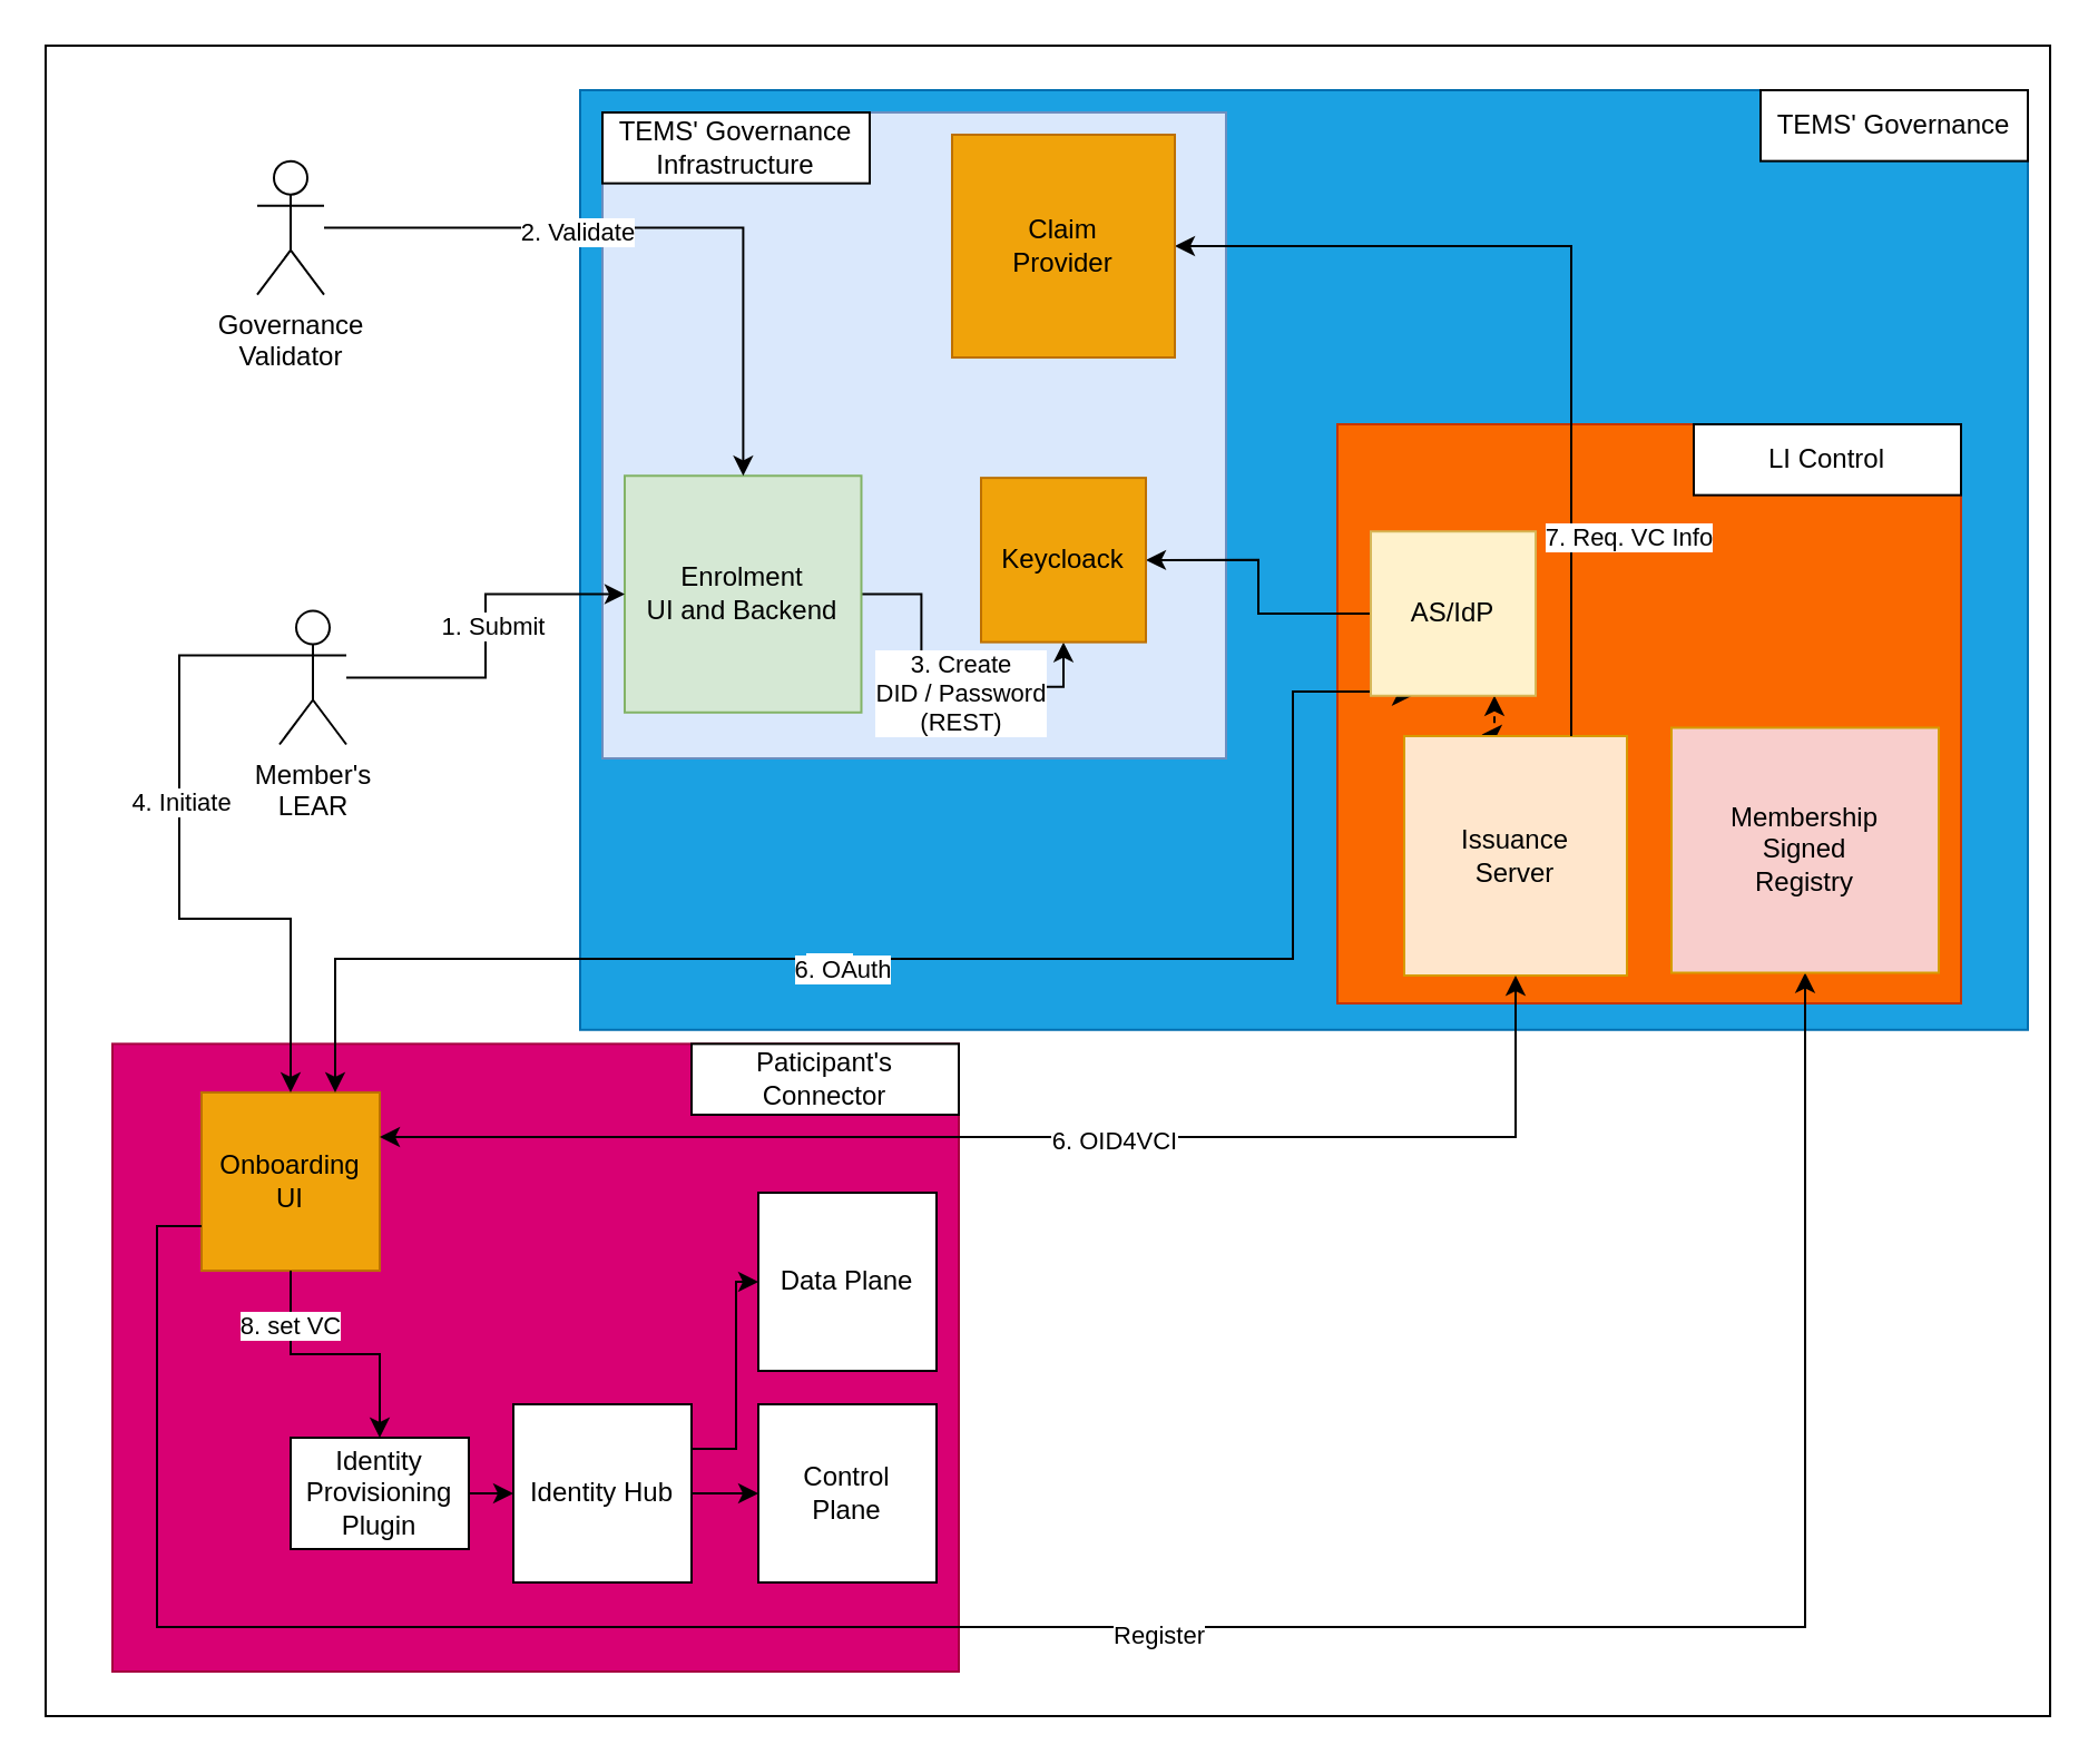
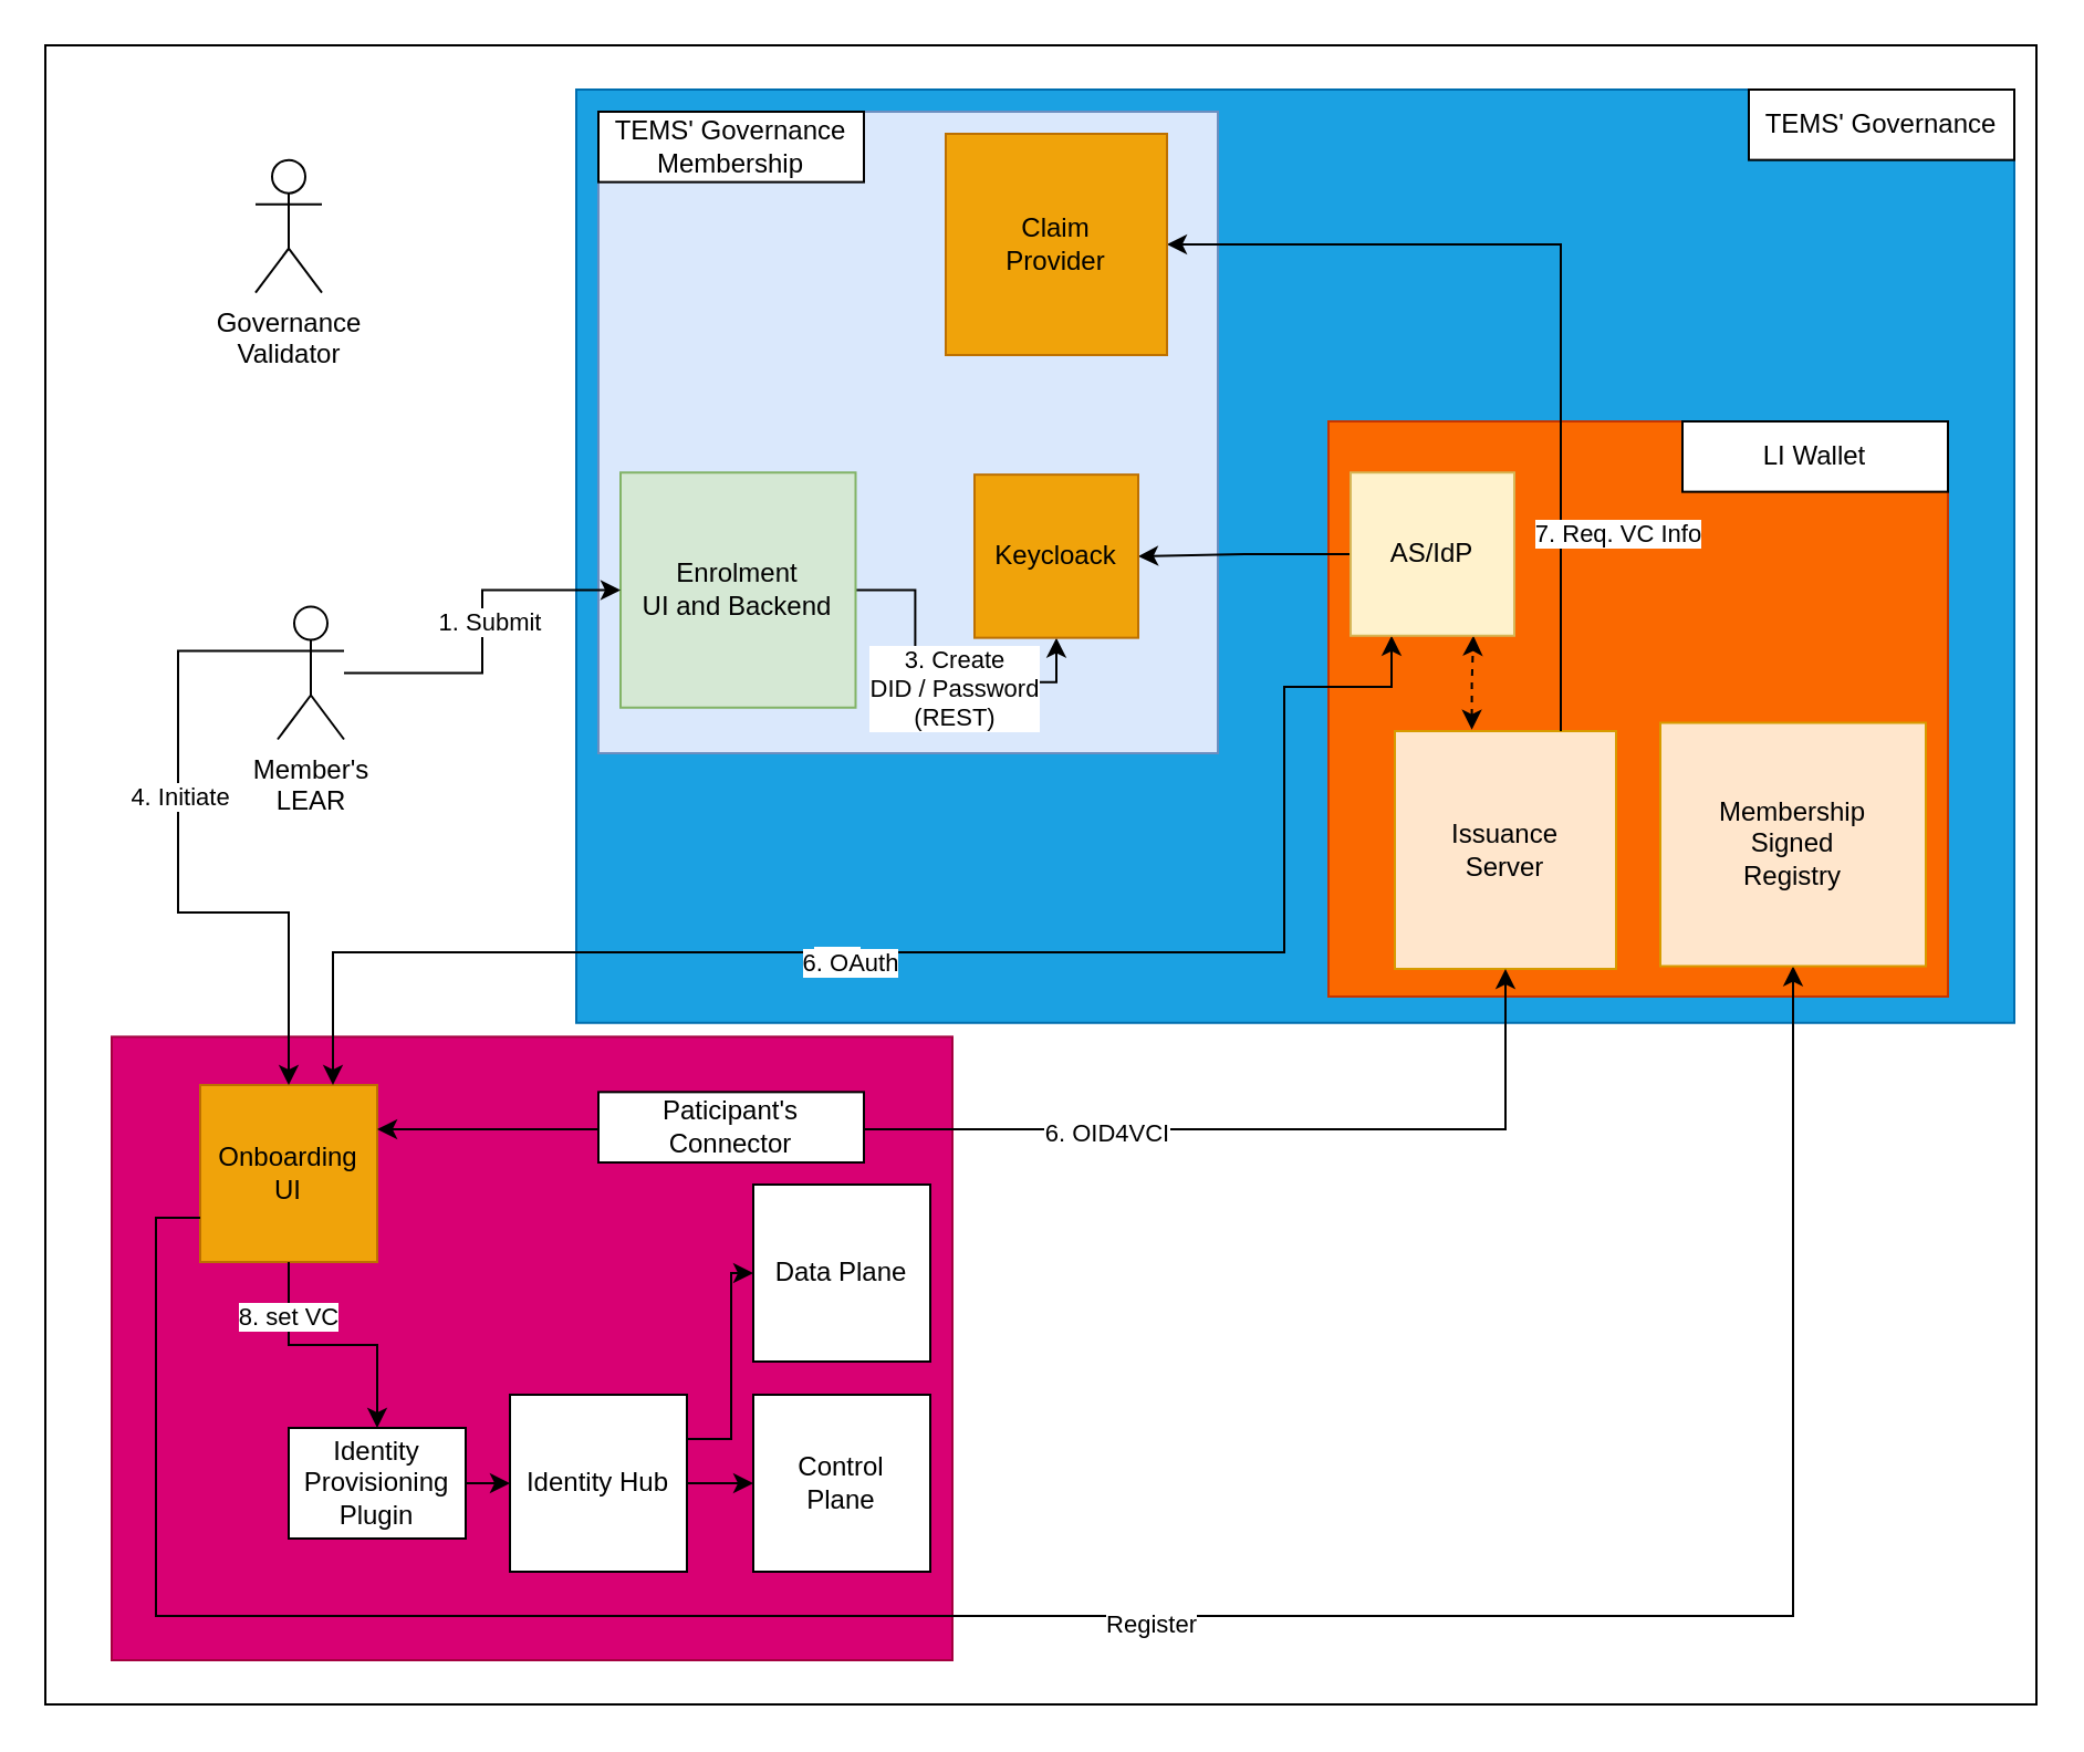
- <mxCell id="51" value="TEMS' Governance&lt;div&gt;Infrastructure&lt;/div&gt;" style="rounded=0;whiteSpace=wrap;html=1;" parent="1" vertex="1"><mxGeometry x="270" y="50" width="120" height="31.82" as="geometry" /></mxCell>
+ <mxCell id="51" value="TEMS' Governance&lt;div&gt;Membership&lt;/div&gt;" style="rounded=0;whiteSpace=wrap;html=1;" parent="1" vertex="1"><mxGeometry x="270" y="50" width="120" height="31.82" as="geometry" /></mxCell>
- <mxCell id="44" style="edgeStyle=orthogonalEdgeStyle;rounded=0;orthogonalLoop=1;jettySize=auto;html=1;" parent="1" source="46" target="19" edge="1"><mxGeometry relative="1" as="geometry"><mxPoint x="145" y="80" as="sourcePoint" /><Array as="points" /></mxGeometry></mxCell>
- <mxCell id="45" value="2. Validate" style="edgeLabel;html=1;align=center;verticalAlign=middle;resizable=0;points=[];" parent="44" vertex="1" connectable="0"><mxGeometry x="-0.248" y="-2" relative="1" as="geometry"><mxPoint as="offset" /></mxGeometry></mxCell>
- <mxCell id="50" value="LI Control" style="rounded=0;whiteSpace=wrap;html=1;" parent="1" vertex="1"><mxGeometry x="760" y="190" width="120" height="31.82" as="geometry" /></mxCell>
+ <mxCell id="50" value="LI Wallet" style="rounded=0;whiteSpace=wrap;html=1;" parent="1" vertex="1"><mxGeometry x="760" y="190" width="120" height="31.82" as="geometry" /></mxCell>
- <mxCell id="42" value="AS/IdP" style="rounded=0;whiteSpace=wrap;html=1;fillColor=#fff2cc;strokeColor=#d6b656;" parent="1" vertex="1"><mxGeometry x="615" y="238.13" width="74" height="73.75" as="geometry" /></mxCell>
+ <mxCell id="42" value="AS/IdP" style="rounded=0;whiteSpace=wrap;html=1;fillColor=#fff2cc;strokeColor=#d6b656;" parent="1" vertex="1"><mxGeometry x="610" y="213.13" width="74" height="73.75" as="geometry" /></mxCell>
- <mxCell id="43" value="Membership&lt;div&gt;Signed&lt;/div&gt;&lt;div&gt;Registry&lt;/div&gt;" style="rounded=0;whiteSpace=wrap;html=1;fillColor=#f8cecc;strokeColor=#d79b00;" parent="1" vertex="1"><mxGeometry x="750" y="326.25" width="120" height="110" as="geometry" /></mxCell>
+ <mxCell id="43" value="Membership&lt;div&gt;Signed&lt;/div&gt;&lt;div&gt;Registry&lt;/div&gt;" style="rounded=0;whiteSpace=wrap;html=1;fillColor=#ffe6cc;strokeColor=#d79b00;" parent="1" vertex="1"><mxGeometry x="750" y="326.25" width="120" height="110" as="geometry" /></mxCell>
- <mxCell id="48" value="Paticipant's&lt;div&gt;Connector&lt;/div&gt;" style="rounded=0;whiteSpace=wrap;html=1;" parent="1" vertex="1"><mxGeometry x="310" y="468.18" width="120" height="31.82" as="geometry" /></mxCell>
+ <mxCell id="48" value="Paticipant's&lt;div&gt;Connector&lt;/div&gt;" style="rounded=0;whiteSpace=wrap;html=1;" parent="1" vertex="1"><mxGeometry x="270" y="493.18" width="120" height="31.82" as="geometry" /></mxCell>
